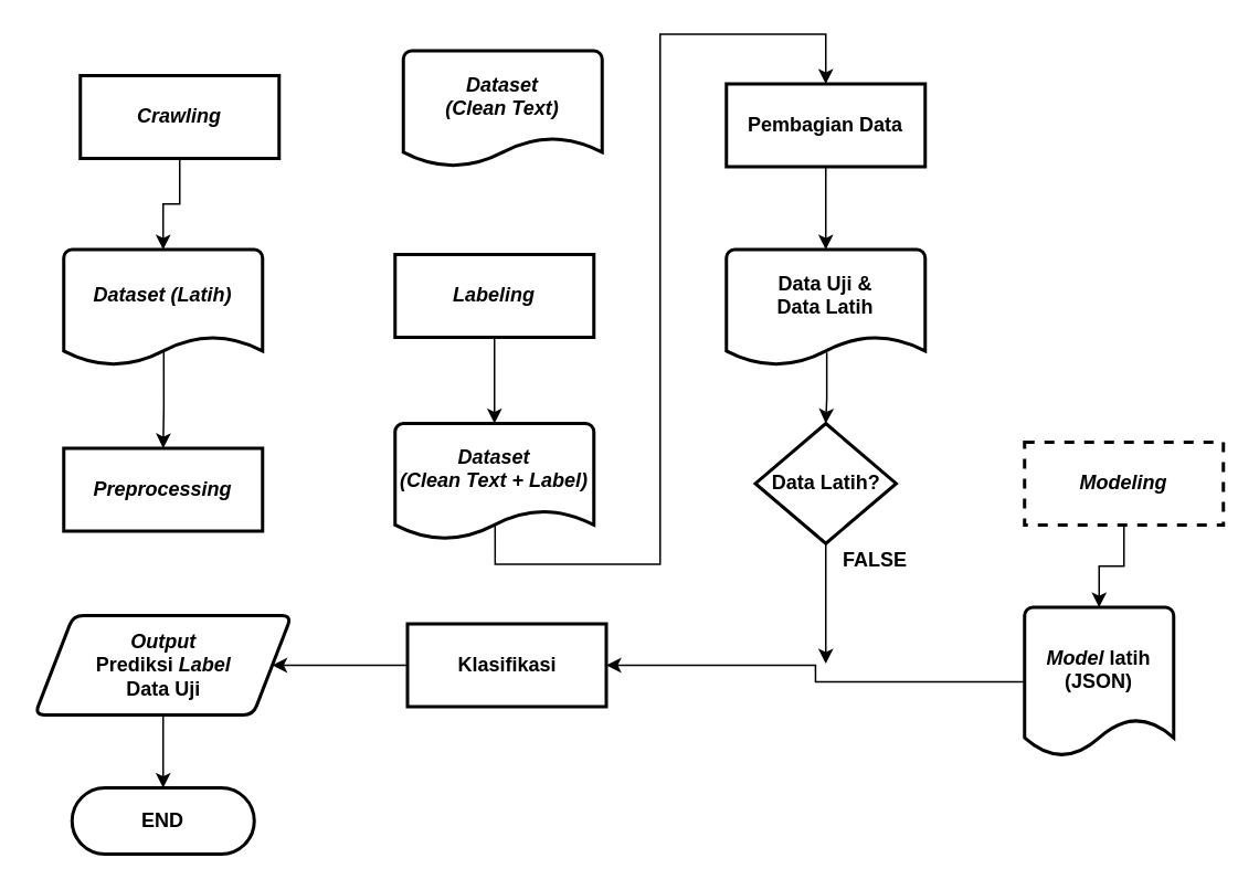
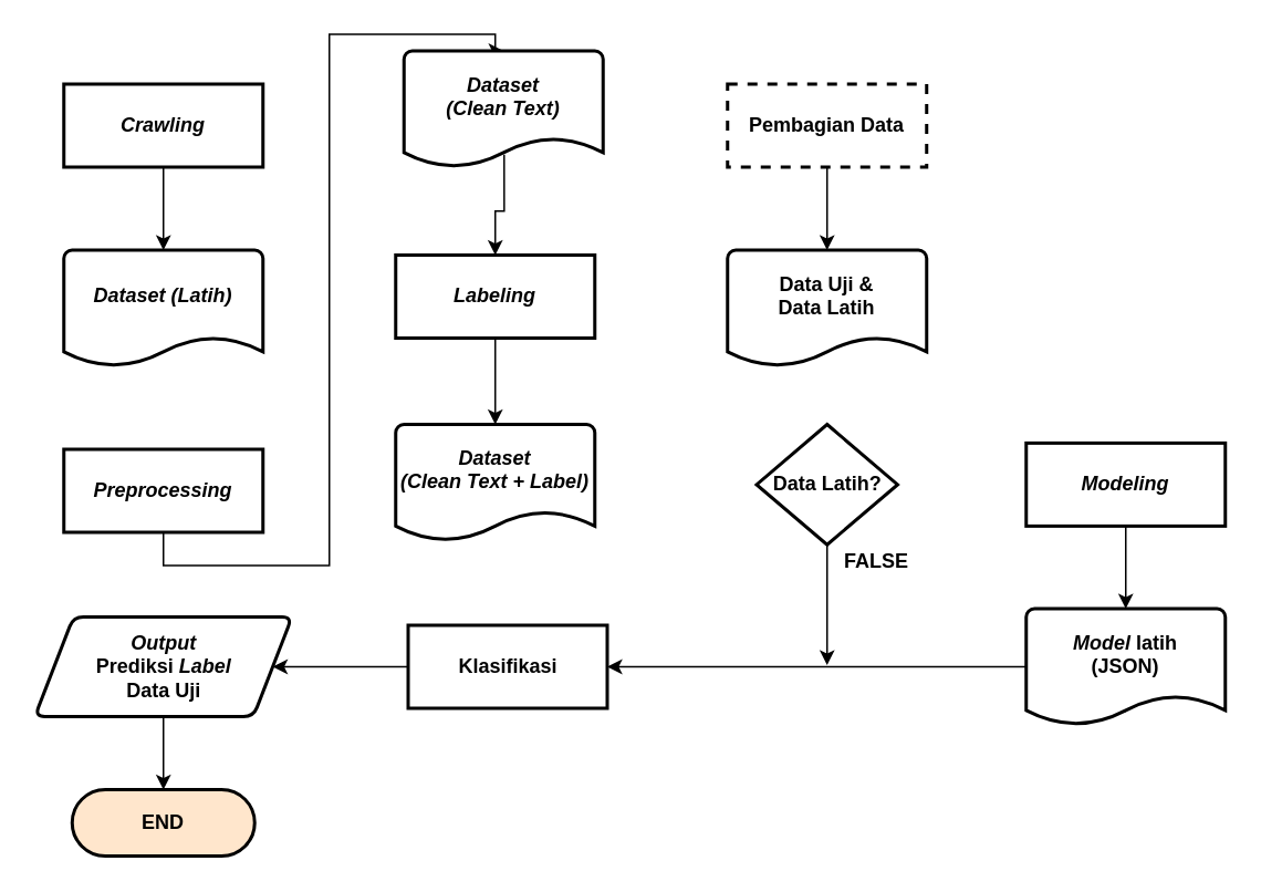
- <mxCell id="3" value="&lt;b style=&quot;font-size: 12px;&quot;&gt;Crawling&lt;/b&gt;" style="rounded=1;whiteSpace=wrap;html=1;absoluteArcSize=1;arcSize=0;strokeWidth=2;fontSize=12;fontStyle=2" parent="1" vertex="1"><mxGeometry x="48" y="45" width="120" height="50" as="geometry" /></mxCell>
+ <mxCell id="3" value="&lt;b style=&quot;font-size: 12px;&quot;&gt;Crawling&lt;/b&gt;" style="rounded=1;whiteSpace=wrap;html=1;absoluteArcSize=1;arcSize=0;strokeWidth=2;fontSize=12;fontStyle=2" parent="1" vertex="1"><mxGeometry x="38" y="50" width="120" height="50" as="geometry" /></mxCell>
- <mxCell id="23" value="&lt;b&gt;Pembagian Data&lt;/b&gt;" style="rounded=1;whiteSpace=wrap;html=1;absoluteArcSize=1;arcSize=0;strokeWidth=2;fontSize=12;" parent="1" vertex="1"><mxGeometry x="438" y="50" width="120" height="50" as="geometry" /></mxCell>
+ <mxCell id="23" value="&lt;b&gt;Pembagian Data&lt;/b&gt;" style="rounded=1;whiteSpace=wrap;html=1;absoluteArcSize=1;arcSize=0;strokeWidth=2;fontSize=12;dashed=1;" parent="1" vertex="1"><mxGeometry x="438" y="50" width="120" height="50" as="geometry" /></mxCell>
+ <mxCell id="8" style="edgeStyle=orthogonalEdgeStyle;rounded=0;orthogonalLoop=1;jettySize=auto;html=1;entryX=0.5;entryY=0;entryDx=0;entryDy=0;fontSize=12;exitX=0.503;exitY=0.892;exitDx=0;exitDy=0;exitPerimeter=0;" parent="1" source="9" target="11" edge="1"><mxGeometry relative="1" as="geometry" /></mxCell>
- <mxCell id="12" style="edgeStyle=orthogonalEdgeStyle;rounded=0;orthogonalLoop=1;jettySize=auto;html=1;entryX=0.5;entryY=0;entryDx=0;entryDy=0;fontSize=12;exitX=0.503;exitY=0.861;exitDx=0;exitDy=0;exitPerimeter=0;" parent="1" source="13" target="23" edge="1"><mxGeometry relative="1" as="geometry"><Array as="points"><mxPoint x="298" y="340" /><mxPoint x="398" y="340" /><mxPoint x="398" y="20" /><mxPoint x="498" y="20" /></Array></mxGeometry></mxCell>
+ <mxCell id="6" style="edgeStyle=orthogonalEdgeStyle;rounded=0;orthogonalLoop=1;jettySize=auto;html=1;entryX=0.5;entryY=0;entryDx=0;entryDy=0;entryPerimeter=0;fontSize=12;" parent="1" source="7" target="9" edge="1"><mxGeometry relative="1" as="geometry"><Array as="points"><mxPoint x="98" y="340" /><mxPoint x="198" y="340" /><mxPoint x="198" y="20" /><mxPoint x="298" y="20" /></Array></mxGeometry></mxCell>
- <mxCell id="26" value="" style="edgeStyle=orthogonalEdgeStyle;rounded=0;orthogonalLoop=1;jettySize=auto;html=1;fontSize=12;exitX=0.505;exitY=0.889;exitDx=0;exitDy=0;exitPerimeter=0;" parent="1" source="27" target="25" edge="1"><mxGeometry relative="1" as="geometry" /></mxCell>
- <mxCell id="4" style="edgeStyle=orthogonalEdgeStyle;rounded=0;orthogonalLoop=1;jettySize=auto;html=1;entryX=0.5;entryY=0;entryDx=0;entryDy=0;fontSize=12;exitX=0.503;exitY=0.862;exitDx=0;exitDy=0;exitPerimeter=0;" parent="1" source="5" target="7" edge="1"><mxGeometry relative="1" as="geometry" /></mxCell>
- <mxCell id="15" value="&lt;b style=&quot;font-size: 12px&quot;&gt;&lt;i style=&quot;font-size: 12px&quot;&gt;Modeling&lt;/i&gt;&lt;/b&gt;" style="rounded=1;whiteSpace=wrap;html=1;absoluteArcSize=1;arcSize=0;strokeWidth=2;fontSize=12;dashed=1;" parent="1" vertex="1"><mxGeometry x="618" y="266.25" width="120" height="50" as="geometry" /></mxCell>
+ <mxCell id="15" value="&lt;b style=&quot;font-size: 12px&quot;&gt;&lt;i style=&quot;font-size: 12px&quot;&gt;Modeling&lt;/i&gt;&lt;/b&gt;" style="rounded=1;whiteSpace=wrap;html=1;absoluteArcSize=1;arcSize=0;strokeWidth=2;fontSize=12;" parent="1" vertex="1"><mxGeometry x="618" y="266.25" width="120" height="50" as="geometry" /></mxCell>
- <mxCell id="17" value="&lt;b style=&quot;font-size: 12px&quot;&gt;&lt;i&gt;Model &lt;/i&gt;latih &lt;br&gt;(JSON)&lt;br&gt;&lt;br style=&quot;font-size: 12px&quot;&gt;&lt;/b&gt;" style="strokeWidth=2;html=1;shape=mxgraph.flowchart.document2;whiteSpace=wrap;size=0.25;fontSize=12;" parent="1" vertex="1"><mxGeometry x="618" y="366" width="90" height="90" as="geometry" /></mxCell>
+ <mxCell id="17" value="&lt;b style=&quot;font-size: 12px&quot;&gt;&lt;i&gt;Model &lt;/i&gt;latih &lt;br&gt;(JSON)&lt;br&gt;&lt;br style=&quot;font-size: 12px&quot;&gt;&lt;/b&gt;" style="strokeWidth=2;html=1;shape=mxgraph.flowchart.document2;whiteSpace=wrap;size=0.25;fontSize=12;" parent="1" vertex="1"><mxGeometry x="618" y="366" width="120" height="70" as="geometry" /></mxCell>
- <mxCell id="29" value="&lt;b style=&quot;font-size: 12px&quot;&gt;END&lt;/b&gt;" style="rounded=1;whiteSpace=wrap;html=1;absoluteArcSize=1;arcSize=140;strokeWidth=2;fontSize=12;" parent="1" vertex="1"><mxGeometry x="43" y="475" width="110" height="40" as="geometry" /></mxCell>
+ <mxCell id="29" value="&lt;b style=&quot;font-size: 12px&quot;&gt;END&lt;/b&gt;" style="rounded=1;whiteSpace=wrap;html=1;absoluteArcSize=1;arcSize=140;strokeWidth=2;fontSize=12;fillColor=#ffe6cc;" parent="1" vertex="1"><mxGeometry x="43" y="475" width="110" height="40" as="geometry" /></mxCell>
